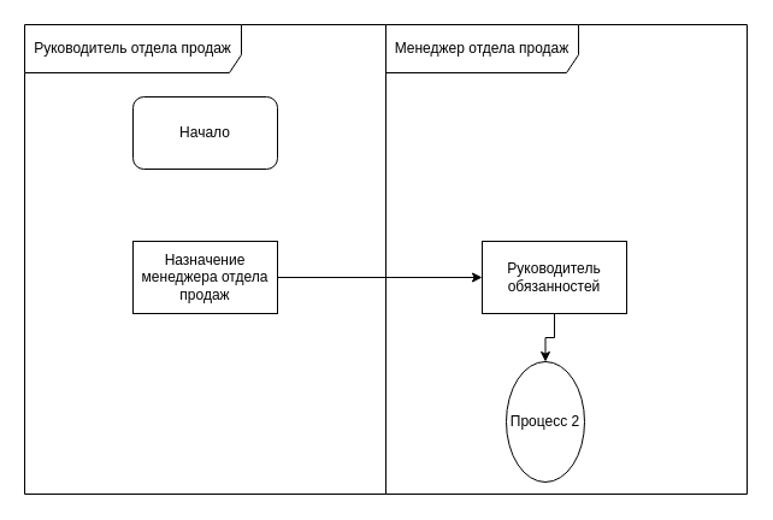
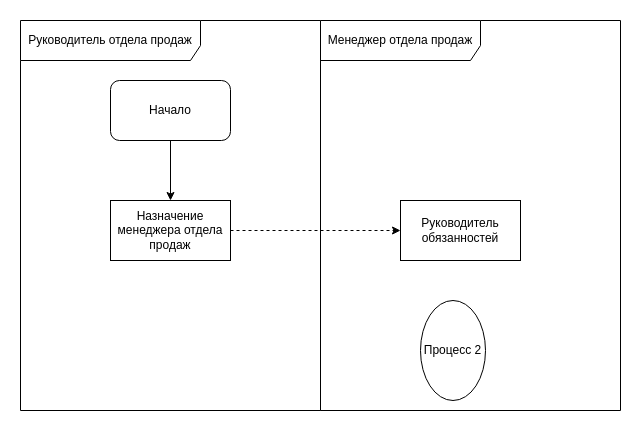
+ <mxCell id="4" style="edgeStyle=orthogonalEdgeStyle;rounded=0;orthogonalLoop=1;jettySize=auto;html=1;" edge="1" parent="1" source="5" target="7"><mxGeometry relative="1" as="geometry" /></mxCell>
- <mxCell id="6" style="edgeStyle=orthogonalEdgeStyle;rounded=0;orthogonalLoop=1;jettySize=auto;html=1;entryX=0;entryY=0.5;entryDx=0;entryDy=0;" edge="1" parent="1" source="7" target="9"><mxGeometry relative="1" as="geometry" /></mxCell>
+ <mxCell id="6" style="edgeStyle=orthogonalEdgeStyle;rounded=0;orthogonalLoop=1;jettySize=auto;html=1;entryX=0;entryY=0.5;entryDx=0;entryDy=0;dashed=1;" edge="1" parent="1" source="7" target="9"><mxGeometry relative="1" as="geometry" /></mxCell>
- <mxCell id="8" style="edgeStyle=orthogonalEdgeStyle;rounded=0;orthogonalLoop=1;jettySize=auto;html=1;" edge="1" parent="1" source="9" target="10"><mxGeometry relative="1" as="geometry" /></mxCell>
